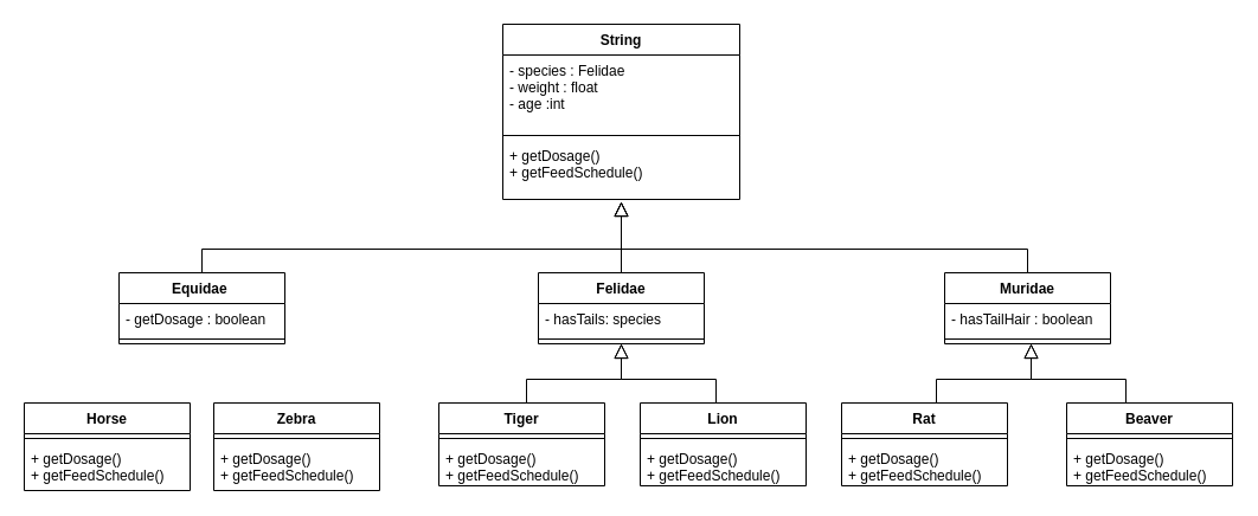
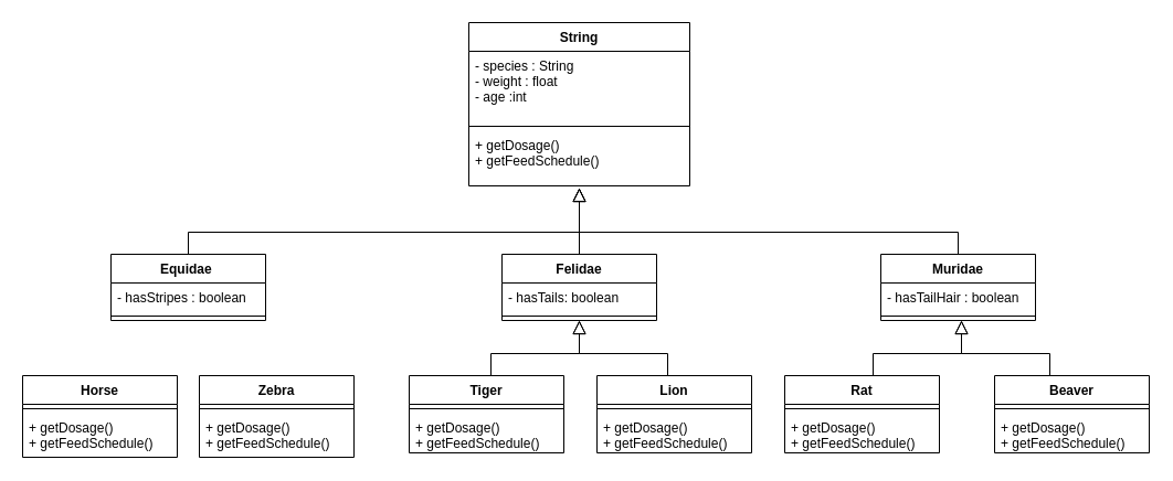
- <mxCell id="6" value="- species : Felidae&#10;- weight : float&#10;- age :int" style="text;strokeColor=none;fillColor=none;align=left;verticalAlign=top;spacingLeft=4;spacingRight=4;overflow=hidden;rotatable=0;points=[[0,0.5],[1,0.5]];portConstraint=eastwest;" vertex="1" parent="5"><mxGeometry y="26" width="200" height="64" as="geometry" /></mxCell>
+ <mxCell id="6" value="- species : String&#10;- weight : float&#10;- age :int" style="text;strokeColor=none;fillColor=none;align=left;verticalAlign=top;spacingLeft=4;spacingRight=4;overflow=hidden;rotatable=0;points=[[0,0.5],[1,0.5]];portConstraint=eastwest;" vertex="1" parent="5"><mxGeometry y="26" width="200" height="64" as="geometry" /></mxCell>
- <mxCell id="38" value="- getDosage : boolean" style="text;strokeColor=none;fillColor=none;align=left;verticalAlign=top;spacingLeft=4;spacingRight=4;overflow=hidden;rotatable=0;points=[[0,0.5],[1,0.5]];portConstraint=eastwest;" vertex="1" parent="37"><mxGeometry y="26" width="140" height="26" as="geometry" /></mxCell>
+ <mxCell id="38" value="- hasStripes : boolean" style="text;strokeColor=none;fillColor=none;align=left;verticalAlign=top;spacingLeft=4;spacingRight=4;overflow=hidden;rotatable=0;points=[[0,0.5],[1,0.5]];portConstraint=eastwest;" vertex="1" parent="37"><mxGeometry y="26" width="140" height="26" as="geometry" /></mxCell>
- <mxCell id="10" value="- hasTails: species" style="text;strokeColor=none;fillColor=none;align=left;verticalAlign=top;spacingLeft=4;spacingRight=4;overflow=hidden;rotatable=0;points=[[0,0.5],[1,0.5]];portConstraint=eastwest;" vertex="1" parent="9"><mxGeometry y="26" width="140" height="26" as="geometry" /></mxCell>
+ <mxCell id="10" value="- hasTails: boolean" style="text;strokeColor=none;fillColor=none;align=left;verticalAlign=top;spacingLeft=4;spacingRight=4;overflow=hidden;rotatable=0;points=[[0,0.5],[1,0.5]];portConstraint=eastwest;" vertex="1" parent="9"><mxGeometry y="26" width="140" height="26" as="geometry" /></mxCell>
